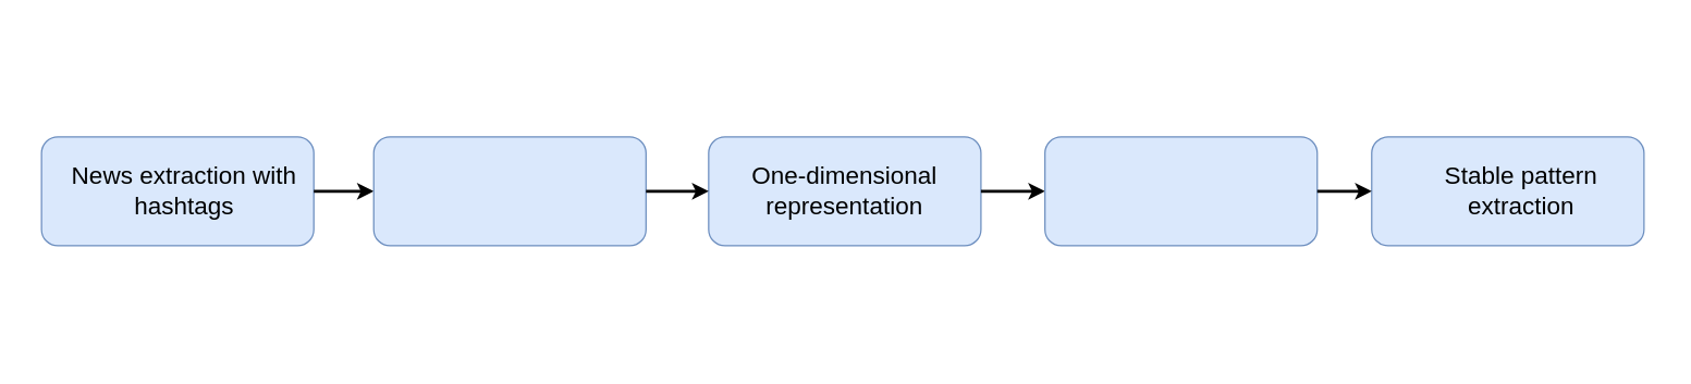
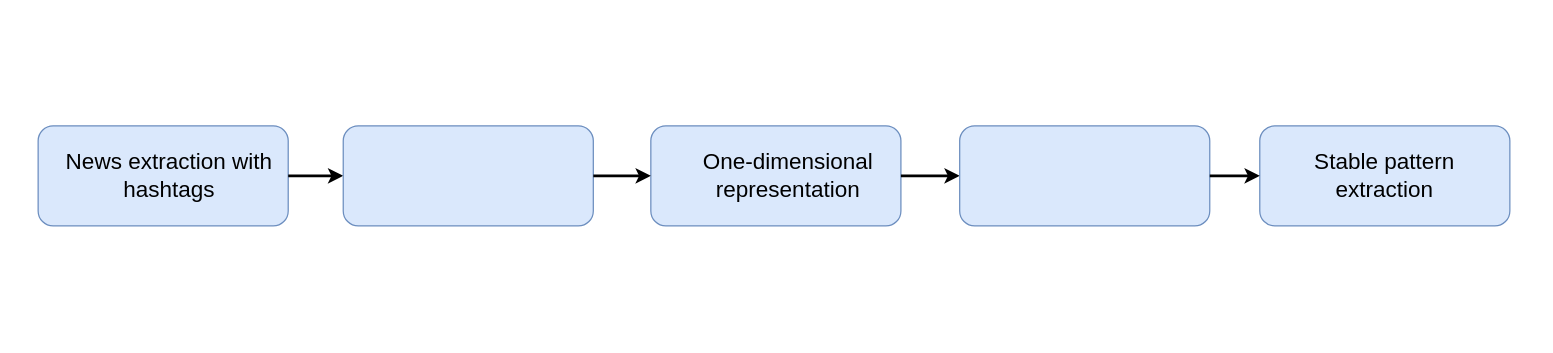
- <mxCell id="8" value="&lt;font style=&quot;font-size: 18px;&quot;&gt;One-dimensional representation&lt;/font&gt;" style="text;html=1;strokeColor=none;fillColor=none;align=center;verticalAlign=middle;whiteSpace=wrap;rounded=0;fontSize=16;" parent="1" vertex="1"><mxGeometry x="535" y="110" width="170" height="60" as="geometry" /></mxCell>
+ <mxCell id="8" value="&lt;font style=&quot;font-size: 18px;&quot;&gt;One-dimensional representation&lt;/font&gt;" style="text;html=1;strokeColor=none;fillColor=none;align=center;verticalAlign=middle;whiteSpace=wrap;rounded=0;fontSize=16;" parent="1" vertex="1"><mxGeometry x="545" y="110" width="170" height="60" as="geometry" /></mxCell>
- <mxCell id="14" value="&lt;font style=&quot;font-size: 18px;&quot;&gt;Stable pattern extraction&lt;/font&gt;" style="text;html=1;strokeColor=none;fillColor=none;align=center;verticalAlign=middle;whiteSpace=wrap;rounded=0;fontSize=16;" parent="1" vertex="1"><mxGeometry x="1032" y="110" width="170" height="60" as="geometry" /></mxCell>
+ <mxCell id="14" value="&lt;font style=&quot;font-size: 18px;&quot;&gt;Stable pattern extraction&lt;/font&gt;" style="text;html=1;strokeColor=none;fillColor=none;align=center;verticalAlign=middle;whiteSpace=wrap;rounded=0;fontSize=16;" parent="1" vertex="1"><mxGeometry x="1022" y="110" width="170" height="60" as="geometry" /></mxCell>
